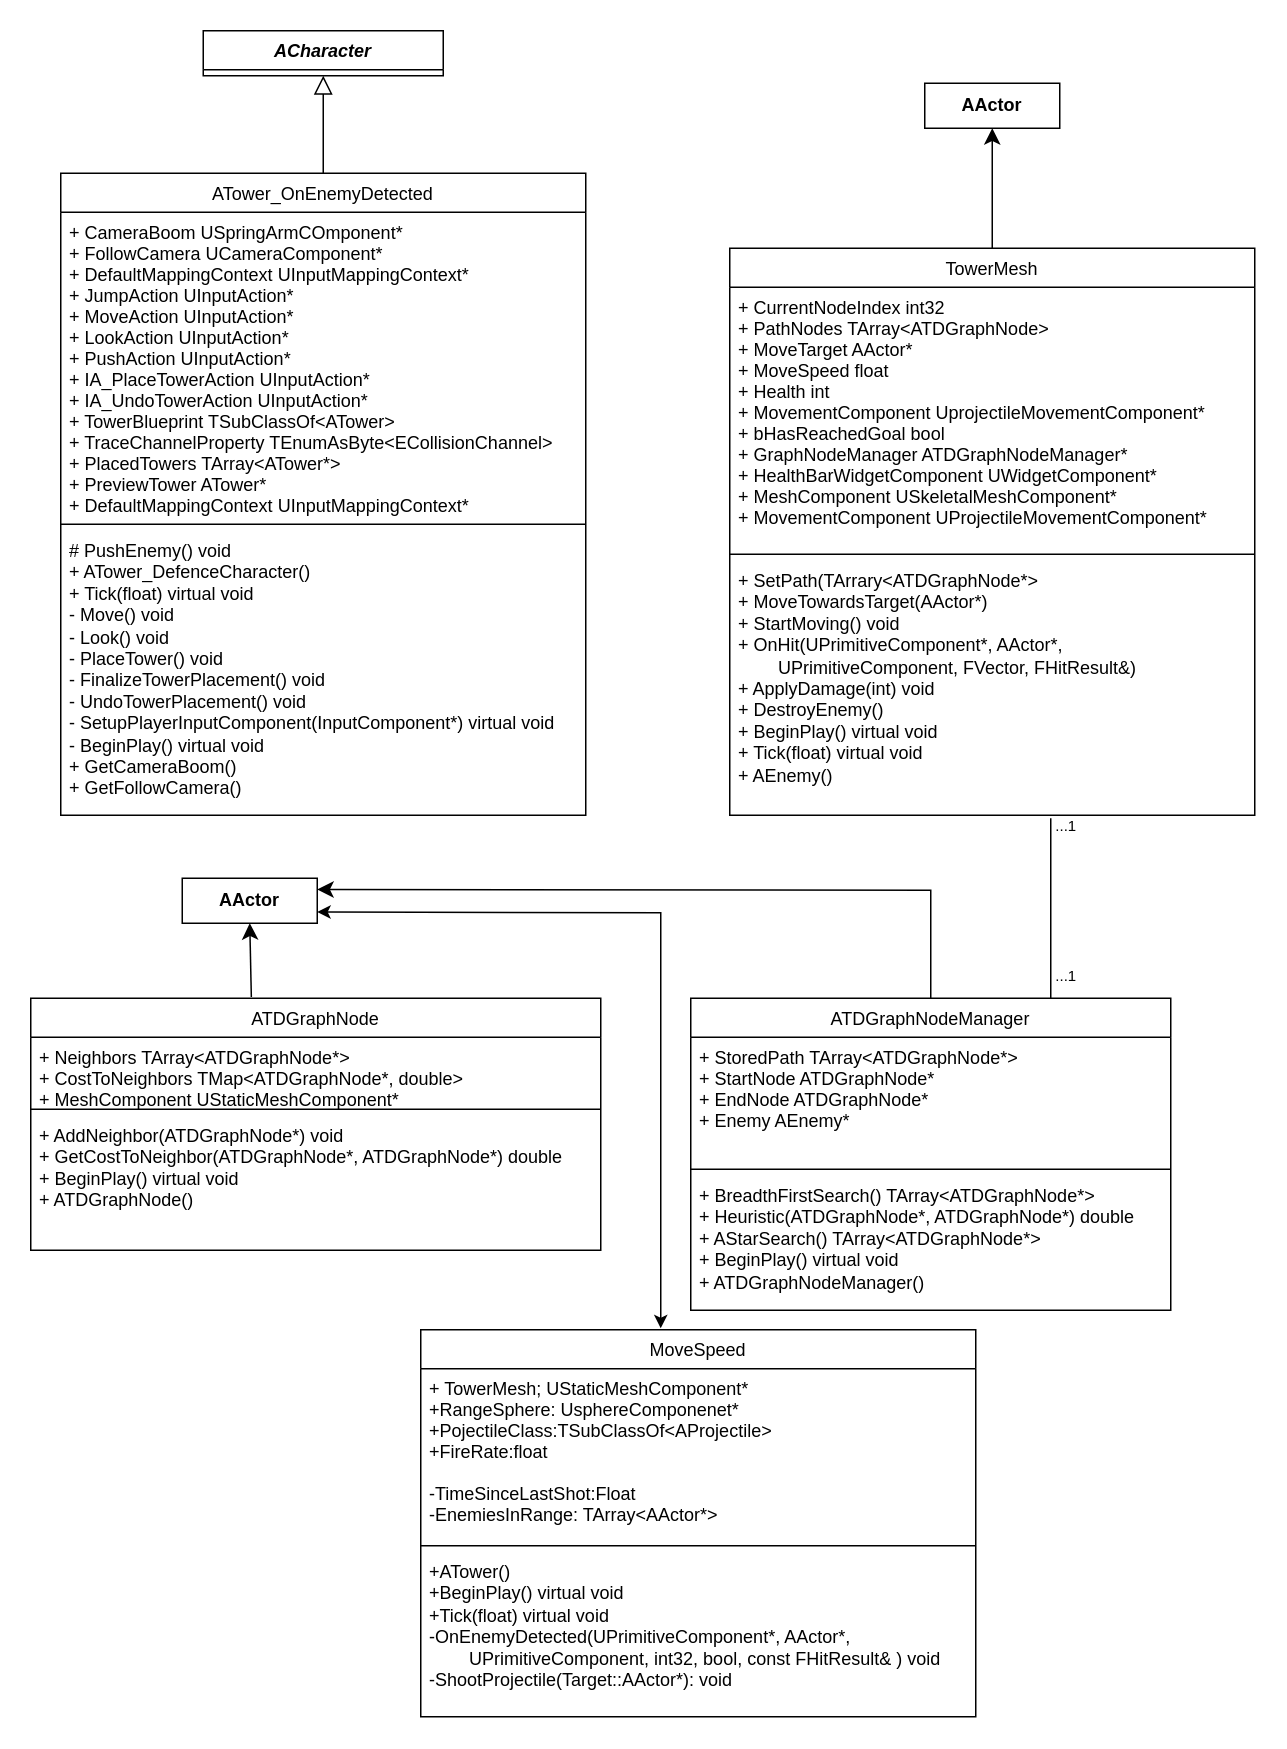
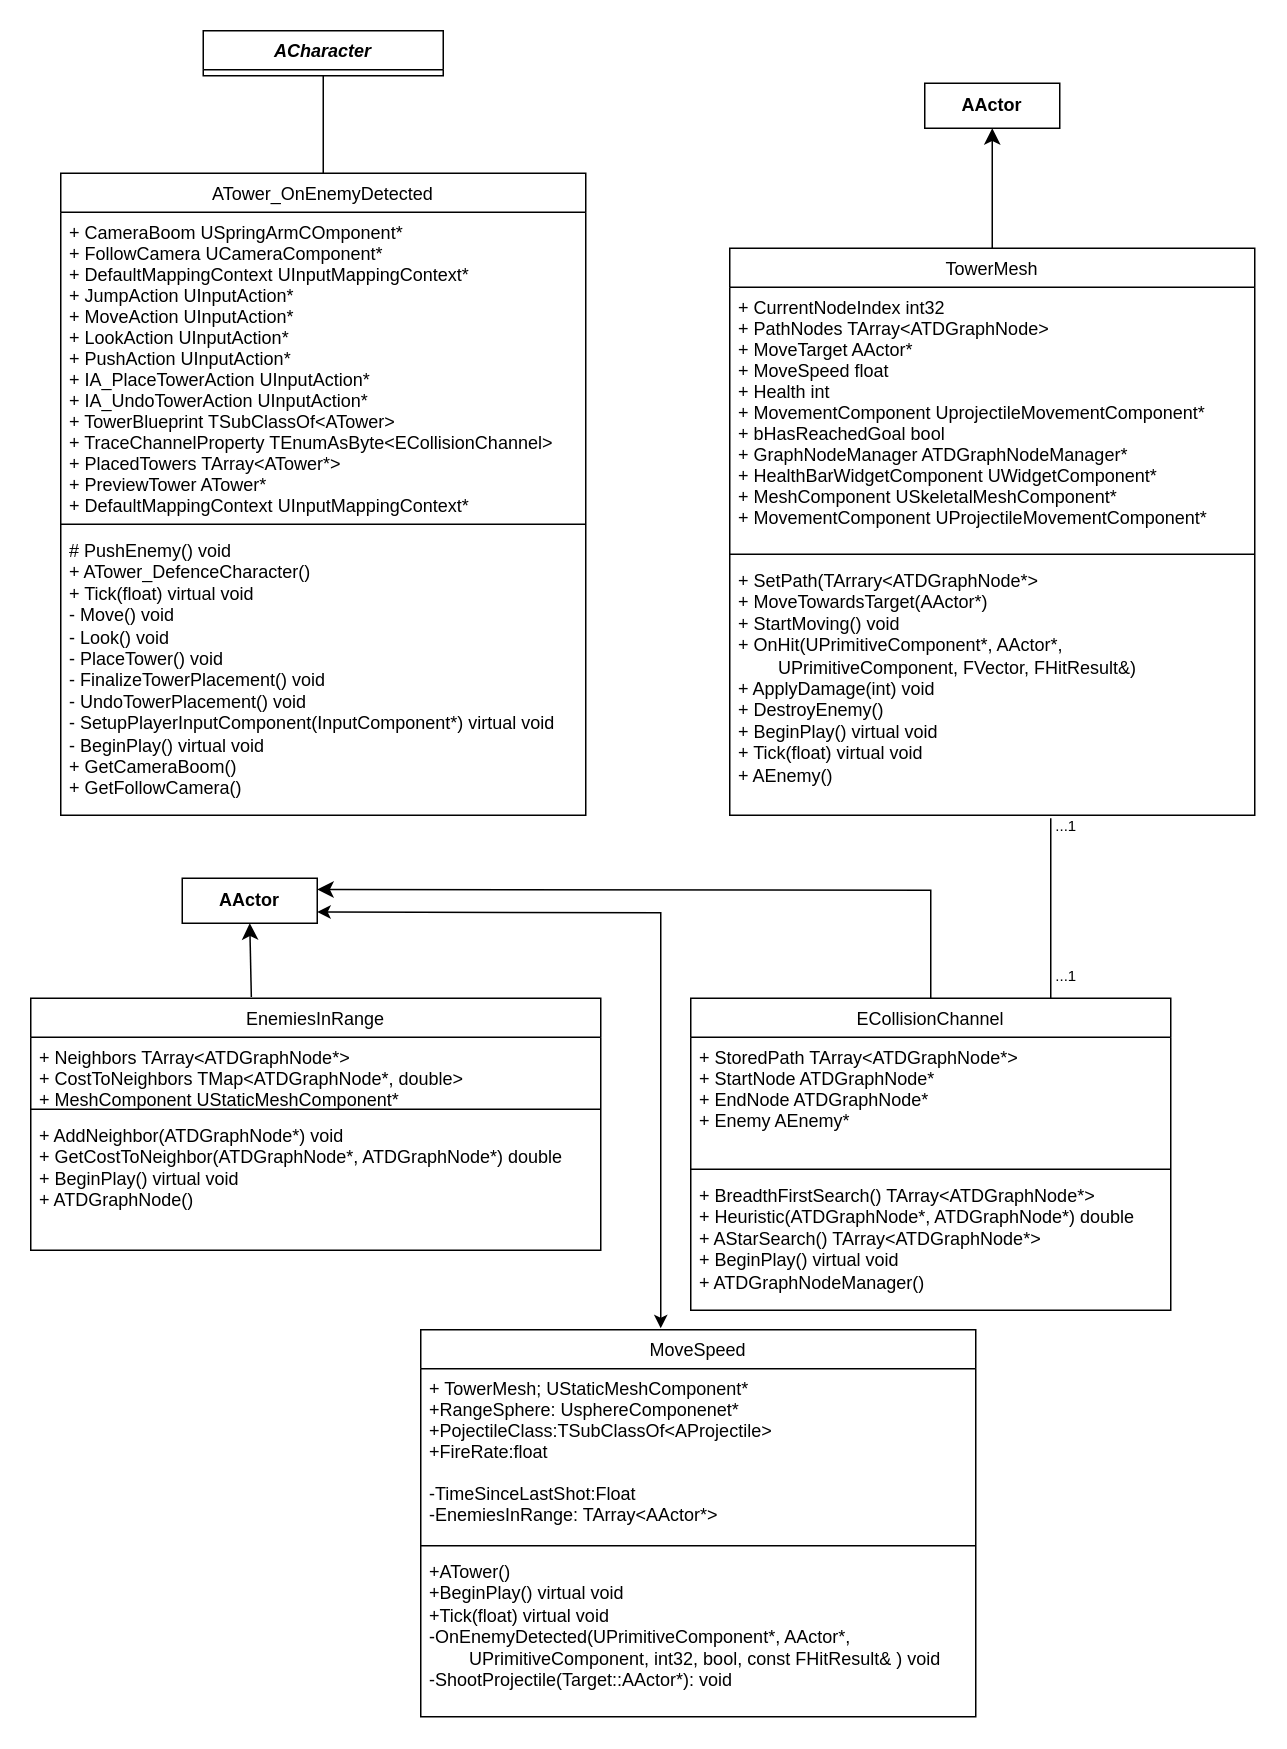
- <mxCell id="7" value="" style="endArrow=block;endSize=10;endFill=0;shadow=0;strokeWidth=1;rounded=0;curved=0;edgeStyle=elbowEdgeStyle;elbow=vertical;" parent="1" source="3" target="2" edge="1"><mxGeometry width="160" relative="1" as="geometry"><mxPoint x="125" y="278" as="sourcePoint" /><mxPoint x="225" y="176" as="targetPoint" /></mxGeometry></mxCell>
+ <mxCell id="7" value="" style="endArrow=none;endSize=10;endFill=0;shadow=0;strokeWidth=1;rounded=0;curved=0;edgeStyle=elbowEdgeStyle;elbow=vertical;" parent="1" source="3" target="2" edge="1"><mxGeometry width="160" relative="1" as="geometry"><mxPoint x="125" y="278" as="sourcePoint" /><mxPoint x="225" y="176" as="targetPoint" /></mxGeometry></mxCell>
- <mxCell id="15" value="ATDGraphNode" style="swimlane;fontStyle=0;align=center;verticalAlign=top;childLayout=stackLayout;horizontal=1;startSize=26;horizontalStack=0;resizeParent=1;resizeLast=0;collapsible=1;marginBottom=0;rounded=0;shadow=0;strokeWidth=1;" parent="1" vertex="1"><mxGeometry y="665" width="380" height="168" as="geometry" x="20"><mxRectangle x="340" y="380" width="170" height="26" as="alternateBounds" /></mxGeometry></mxCell>
+ <mxCell id="15" value="EnemiesInRange" style="swimlane;fontStyle=0;align=center;verticalAlign=top;childLayout=stackLayout;horizontal=1;startSize=26;horizontalStack=0;resizeParent=1;resizeLast=0;collapsible=1;marginBottom=0;rounded=0;shadow=0;strokeWidth=1;" parent="1" vertex="1"><mxGeometry y="665" width="380" height="168" as="geometry" x="20"><mxRectangle x="340" y="380" width="170" height="26" as="alternateBounds" /></mxGeometry></mxCell>
- <mxCell id="22" value="ATDGraphNodeManager" style="swimlane;fontStyle=0;align=center;verticalAlign=top;childLayout=stackLayout;horizontal=1;startSize=26;horizontalStack=0;resizeParent=1;resizeLast=0;collapsible=1;marginBottom=0;rounded=0;shadow=0;strokeWidth=1;" parent="1" vertex="1"><mxGeometry x="460" y="665" width="320" height="208" as="geometry"><mxRectangle x="340" y="380" width="170" height="26" as="alternateBounds" /></mxGeometry></mxCell>
+ <mxCell id="22" value="ECollisionChannel" style="swimlane;fontStyle=0;align=center;verticalAlign=top;childLayout=stackLayout;horizontal=1;startSize=26;horizontalStack=0;resizeParent=1;resizeLast=0;collapsible=1;marginBottom=0;rounded=0;shadow=0;strokeWidth=1;" parent="1" vertex="1"><mxGeometry x="460" y="665" width="320" height="208" as="geometry"><mxRectangle x="340" y="380" width="170" height="26" as="alternateBounds" /></mxGeometry></mxCell>
